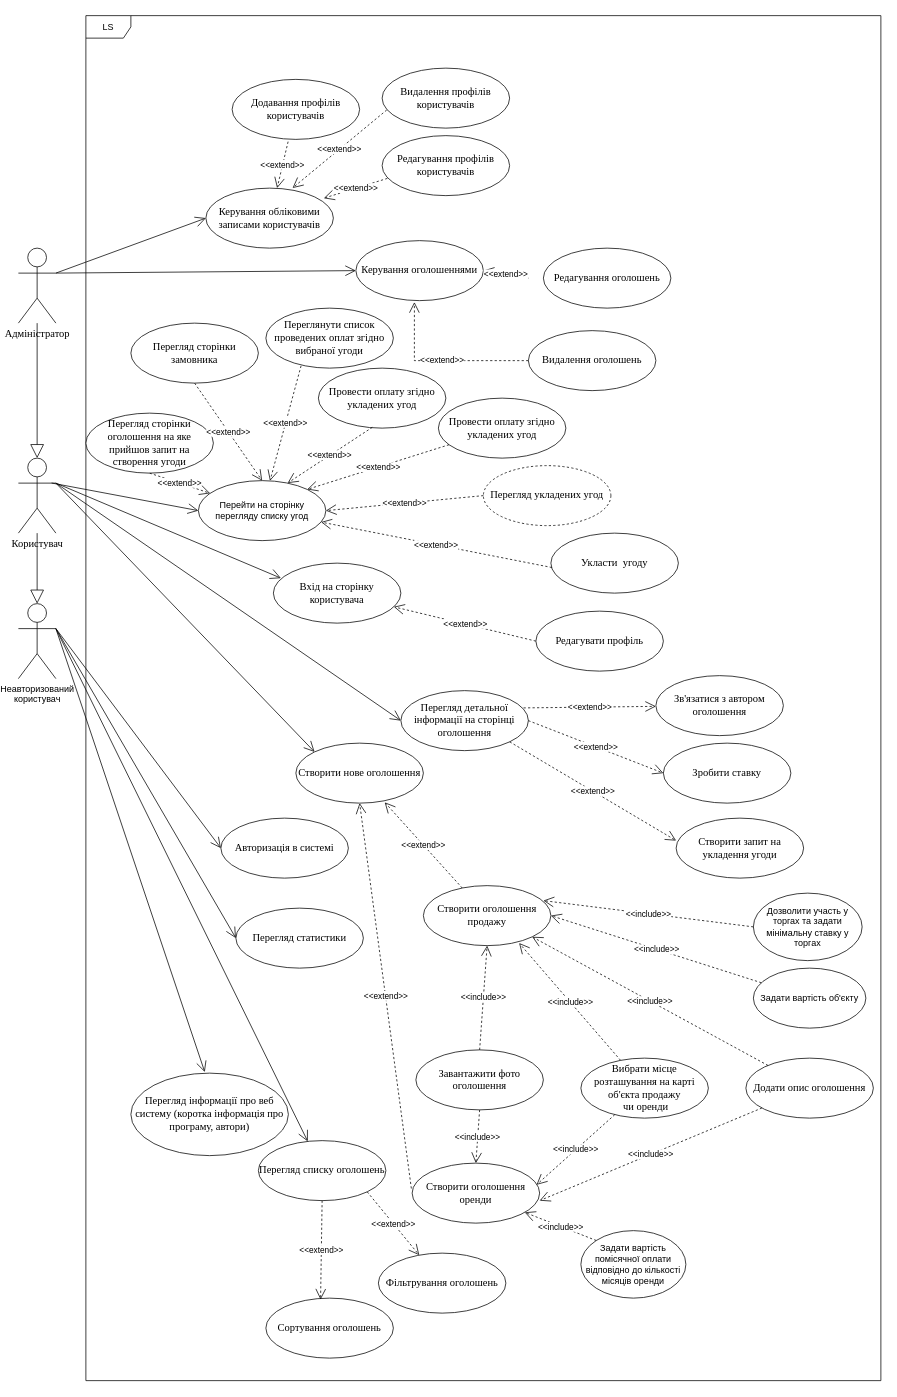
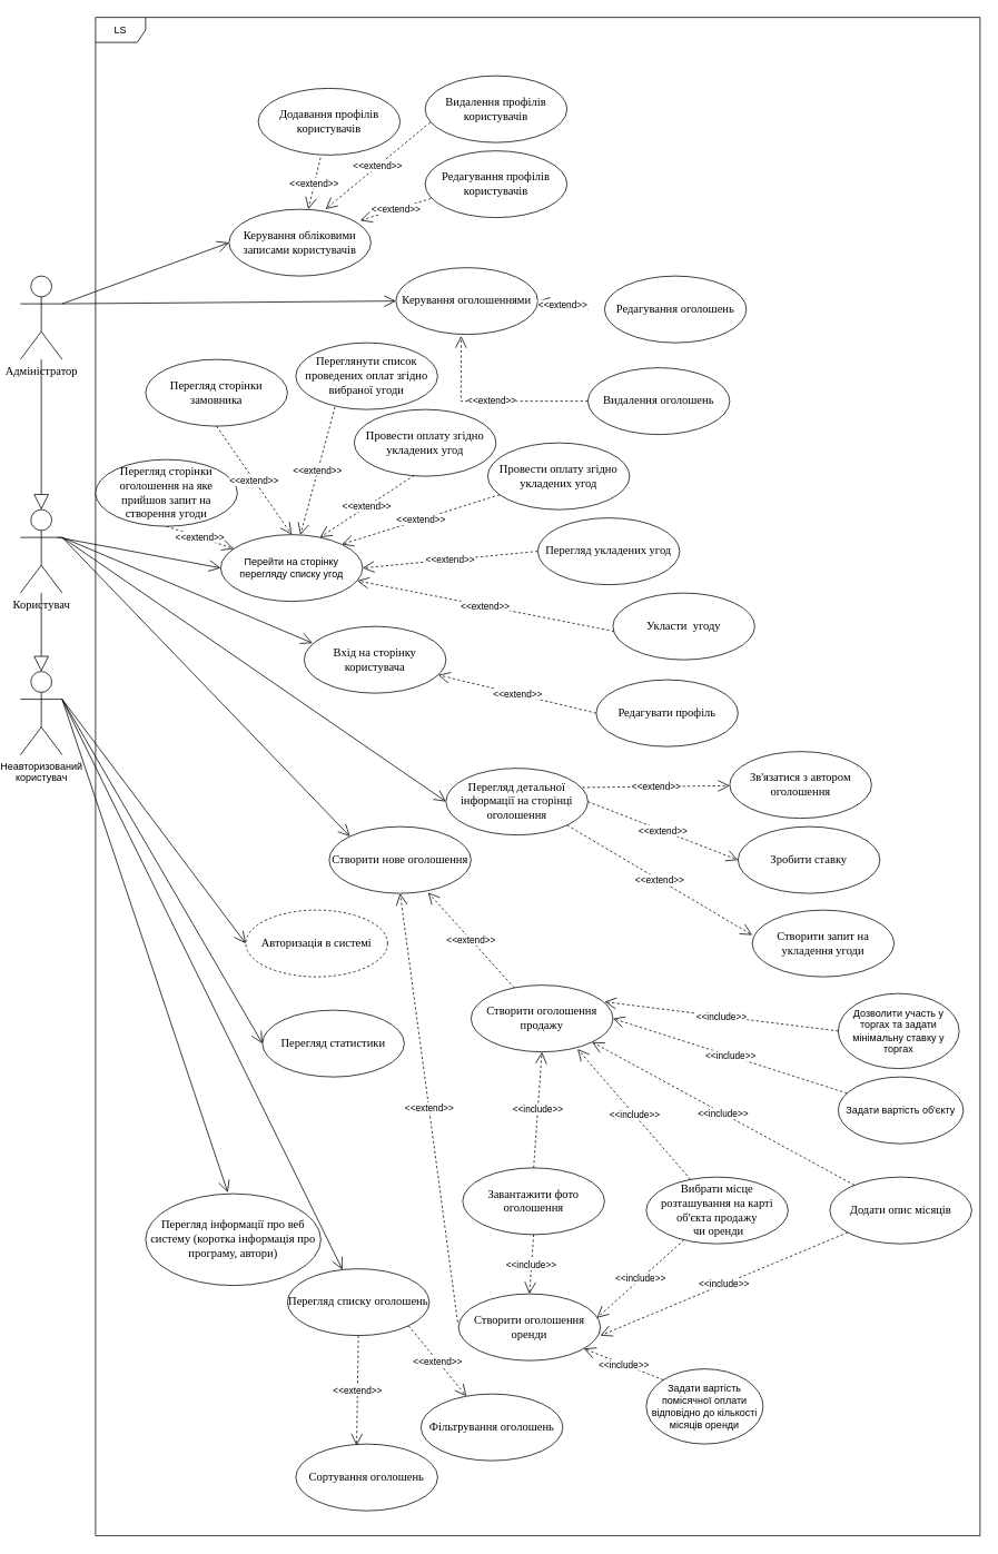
- <mxCell id="30" value="&lt;font face=&quot;Times New Roman&quot;&gt;&lt;span style=&quot;font-size: 14px&quot;&gt;Перегляд укладених угод&lt;/span&gt;&lt;/font&gt;" style="ellipse;whiteSpace=wrap;html=1;dashed=1;" parent="1" vertex="1"><mxGeometry x="640" y="620" width="170" height="80" as="geometry" /></mxCell>
+ <mxCell id="30" value="&lt;font face=&quot;Times New Roman&quot;&gt;&lt;span style=&quot;font-size: 14px&quot;&gt;Перегляд укладених угод&lt;/span&gt;&lt;/font&gt;" style="ellipse;whiteSpace=wrap;html=1;" parent="1" vertex="1"><mxGeometry x="640" y="620" width="170" height="80" as="geometry" /></mxCell>
- <mxCell id="14" value="&lt;font face=&quot;Times New Roman&quot;&gt;&lt;span style=&quot;font-size: 14px&quot;&gt;Авторизація в системі&lt;/span&gt;&lt;/font&gt;" style="ellipse;whiteSpace=wrap;html=1;" parent="1" vertex="1"><mxGeometry x="290" y="1090" width="170" height="80" as="geometry" /></mxCell>
+ <mxCell id="14" value="&lt;font face=&quot;Times New Roman&quot;&gt;&lt;span style=&quot;font-size: 14px&quot;&gt;Авторизація в системі&lt;/span&gt;&lt;/font&gt;" style="ellipse;whiteSpace=wrap;html=1;dashed=1;" parent="1" vertex="1"><mxGeometry x="290" y="1090" width="170" height="80" as="geometry" /></mxCell>
- <mxCell id="53" value="&lt;font face=&quot;Times New Roman&quot;&gt;&lt;span style=&quot;font-size: 14px;&quot;&gt;Додати опис оголошення&lt;/span&gt;&lt;/font&gt;" style="ellipse;whiteSpace=wrap;html=1;" parent="1" vertex="1"><mxGeometry x="990" y="1410" width="170" height="80" as="geometry" /></mxCell>
+ <mxCell id="53" value="&lt;font face=&quot;Times New Roman&quot;&gt;&lt;span style=&quot;font-size: 14px;&quot;&gt;Додати опис місяців&lt;/span&gt;&lt;/font&gt;" style="ellipse;whiteSpace=wrap;html=1;" parent="1" vertex="1"><mxGeometry x="990" y="1410" width="170" height="80" as="geometry" /></mxCell>
